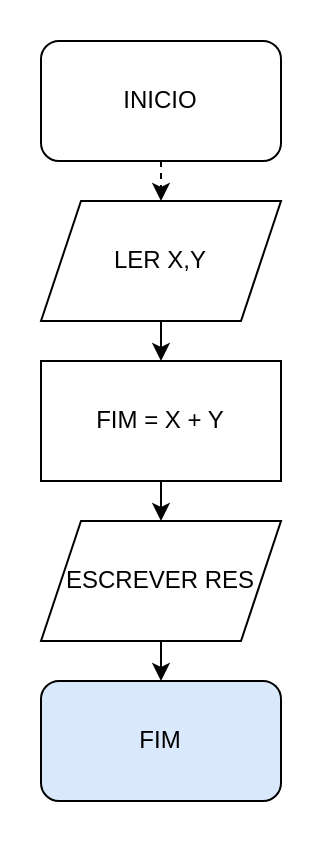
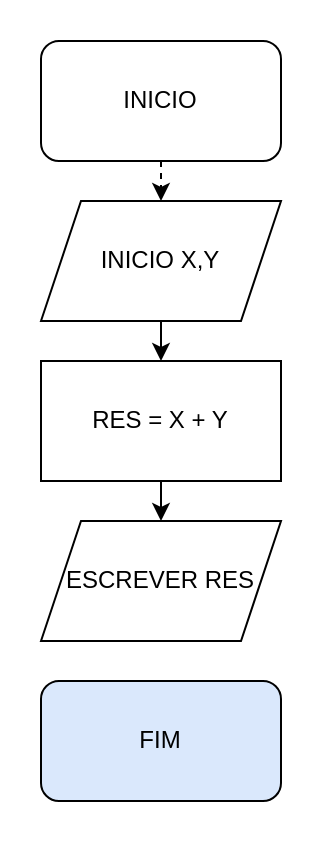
- <mxCell id="5" value="LER X,Y" style="shape=parallelogram;perimeter=parallelogramPerimeter;whiteSpace=wrap;html=1;fixedSize=1;" vertex="1" parent="1"><mxGeometry x="20" y="100" width="120" height="60" as="geometry" /></mxCell>
+ <mxCell id="5" value="INICIO X,Y" style="shape=parallelogram;perimeter=parallelogramPerimeter;whiteSpace=wrap;html=1;fixedSize=1;" vertex="1" parent="1"><mxGeometry x="20" y="100" width="120" height="60" as="geometry" /></mxCell>
- <mxCell id="7" value="FIM = X + Y" style="rounded=0;whiteSpace=wrap;html=1;" vertex="1" parent="1"><mxGeometry x="20" y="180" width="120" height="60" as="geometry" /></mxCell>
+ <mxCell id="7" value="RES = X + Y" style="rounded=0;whiteSpace=wrap;html=1;" vertex="1" parent="1"><mxGeometry x="20" y="180" width="120" height="60" as="geometry" /></mxCell>
- <mxCell id="8" style="edgeStyle=orthogonalEdgeStyle;rounded=0;orthogonalLoop=1;jettySize=auto;html=1;exitX=0.5;exitY=1;exitDx=0;exitDy=0;entryX=0.5;entryY=0;entryDx=0;entryDy=0;" edge="1" parent="1" source="9" target="10"><mxGeometry relative="1" as="geometry" /></mxCell>
